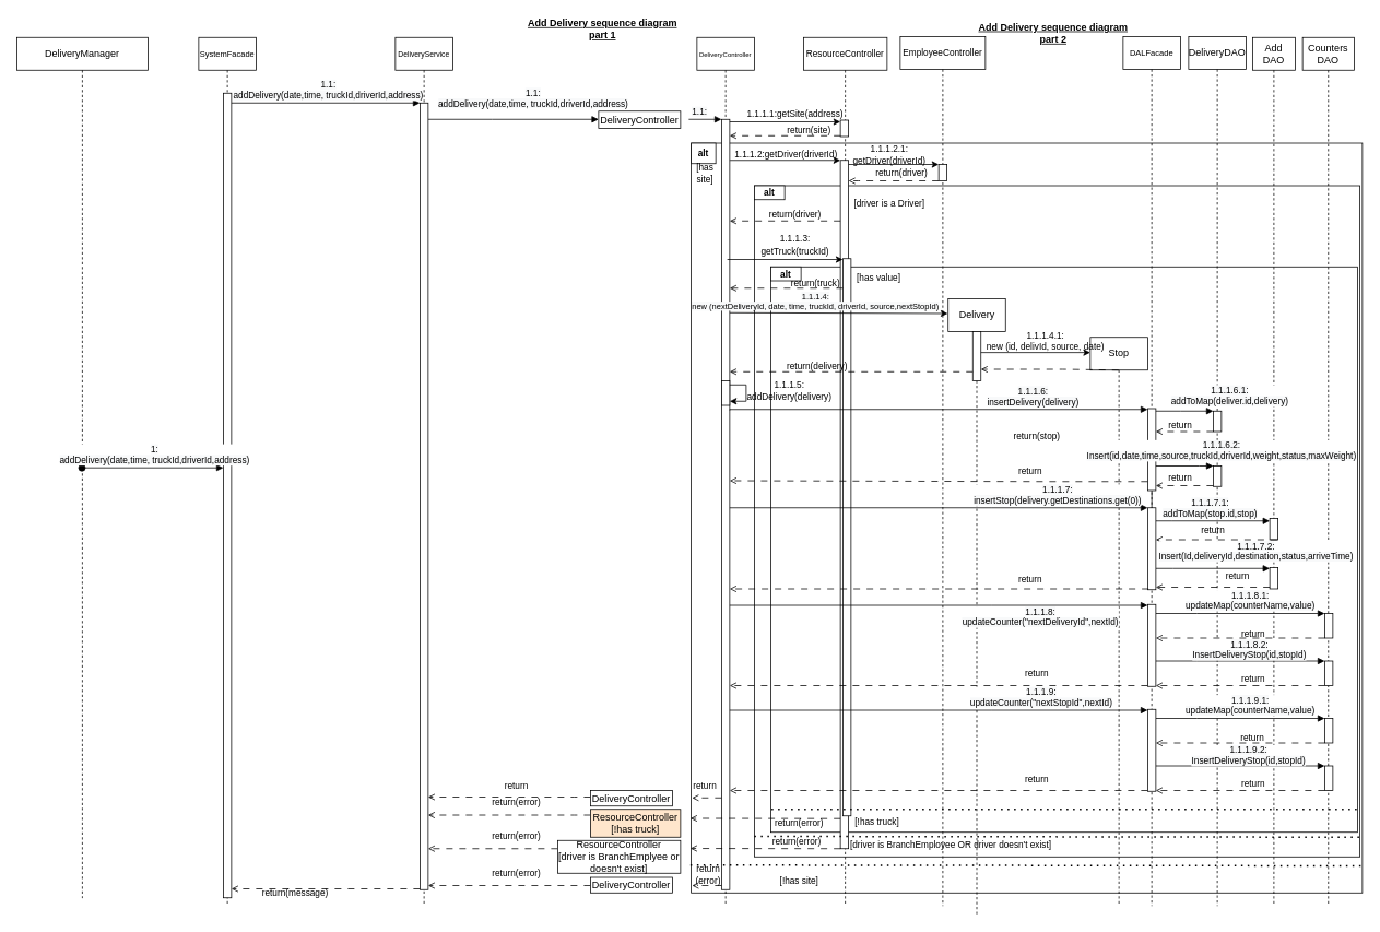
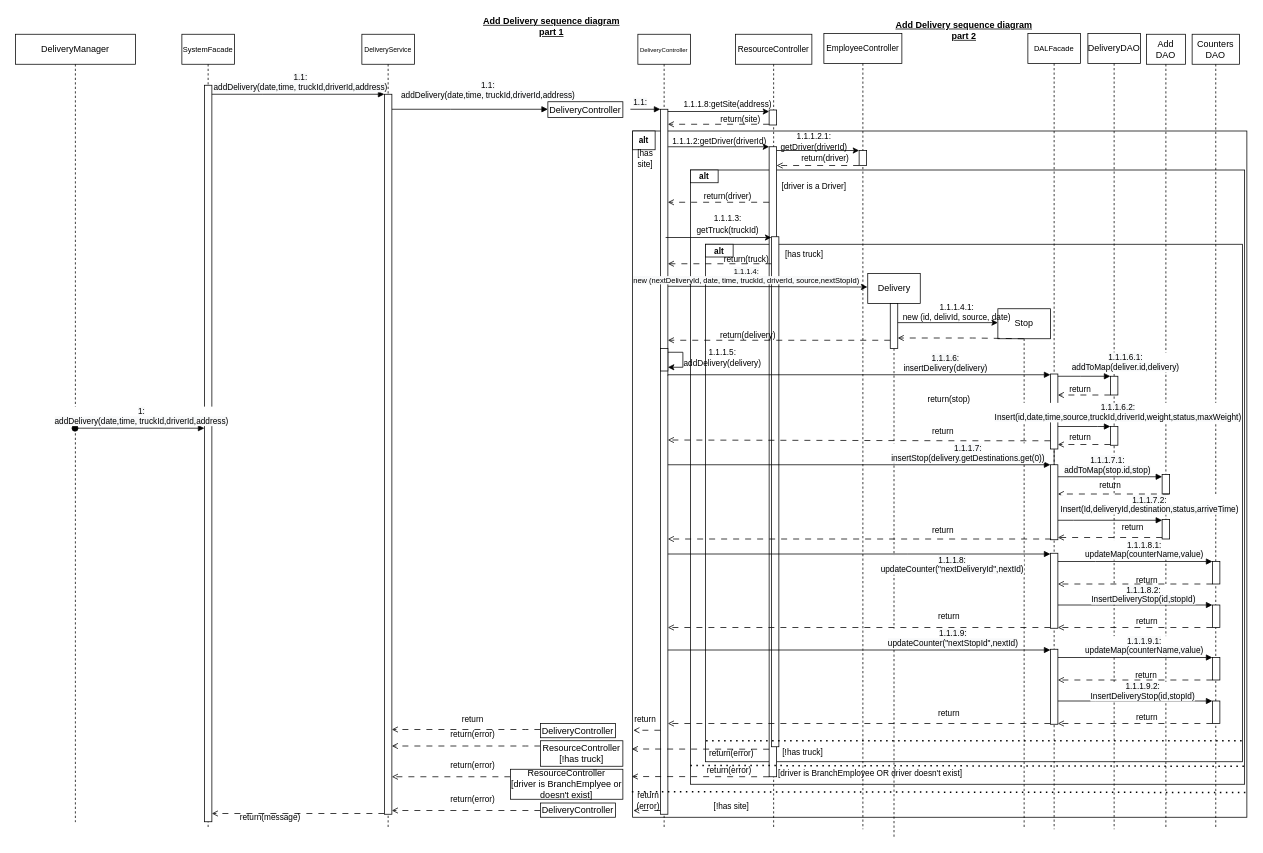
- <mxCell id="21" value="&lt;font style=&quot;font-size: 11px;&quot;&gt;1.1.1.1:getSite(address)&lt;/font&gt;" style="text;html=1;align=center;verticalAlign=middle;whiteSpace=wrap;rounded=0;" parent="1" vertex="1"><mxGeometry x="940" y="124" width="60" height="30" as="geometry" /></mxCell>
+ <mxCell id="21" value="&lt;font style=&quot;font-size: 11px;&quot;&gt;1.1.1.8:getSite(address)&lt;/font&gt;" style="text;html=1;align=center;verticalAlign=middle;whiteSpace=wrap;rounded=0;" parent="1" vertex="1"><mxGeometry x="940" y="124" width="60" height="30" as="geometry" /></mxCell>
- <mxCell id="56" value="[has value]" style="text;html=1;align=center;verticalAlign=middle;whiteSpace=wrap;rounded=0;fontSize=11;" parent="1" vertex="1"><mxGeometry x="1042" y="323" width="60" height="30" as="geometry" /></mxCell>
+ <mxCell id="56" value="[has truck]" style="text;html=1;align=center;verticalAlign=middle;whiteSpace=wrap;rounded=0;fontSize=11;" parent="1" vertex="1"><mxGeometry x="1042" y="323" width="60" height="30" as="geometry" /></mxCell>
- <mxCell id="131" value="ResourceController&lt;br style=&quot;border-color: var(--border-color);&quot;&gt;[!has truck]" style="rounded=0;whiteSpace=wrap;html=1;fillColor=#ffe6cc;" parent="1" vertex="1"><mxGeometry x="720" y="987" width="110" height="34" as="geometry" /></mxCell>
+ <mxCell id="131" value="ResourceController&lt;br style=&quot;border-color: var(--border-color);&quot;&gt;[!has truck]" style="rounded=0;whiteSpace=wrap;html=1;" parent="1" vertex="1"><mxGeometry x="720" y="987" width="110" height="34" as="geometry" /></mxCell>
